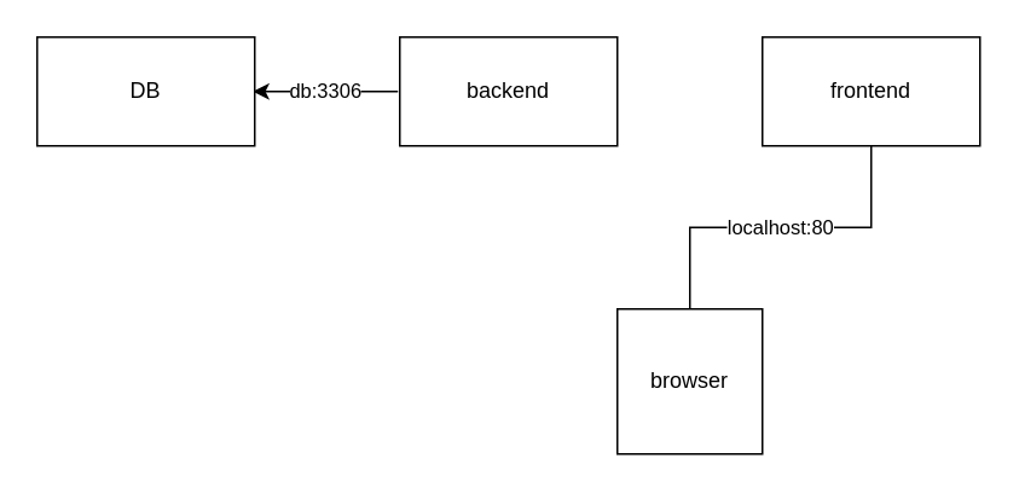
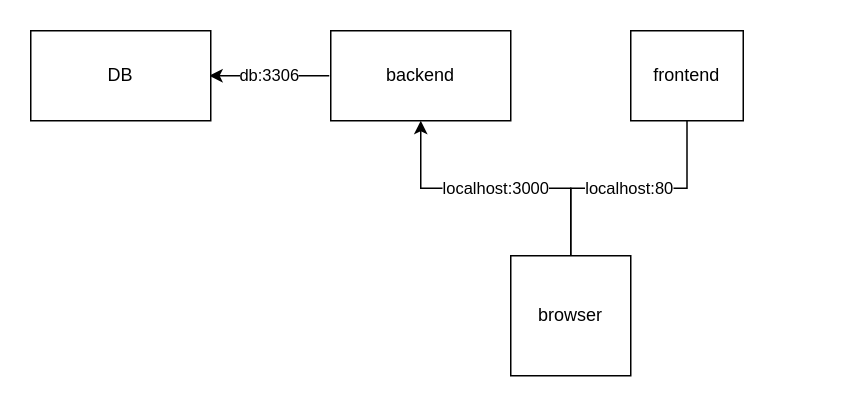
- <mxCell id="4" value="frontend" style="rounded=0;whiteSpace=wrap;html=1;" parent="1" vertex="1"><mxGeometry x="420" y="20" width="120" height="60" as="geometry" /></mxCell>
+ <mxCell id="4" value="frontend" style="rounded=0;whiteSpace=wrap;html=1;" parent="1" vertex="1"><mxGeometry x="420" y="20" width="75" height="60" as="geometry" /></mxCell>
+ <mxCell id="6" value="localhost:3000" style="edgeStyle=orthogonalEdgeStyle;rounded=0;orthogonalLoop=1;jettySize=auto;html=1;" parent="1" source="7" target="3" edge="1"><mxGeometry relative="1" as="geometry" /></mxCell>
